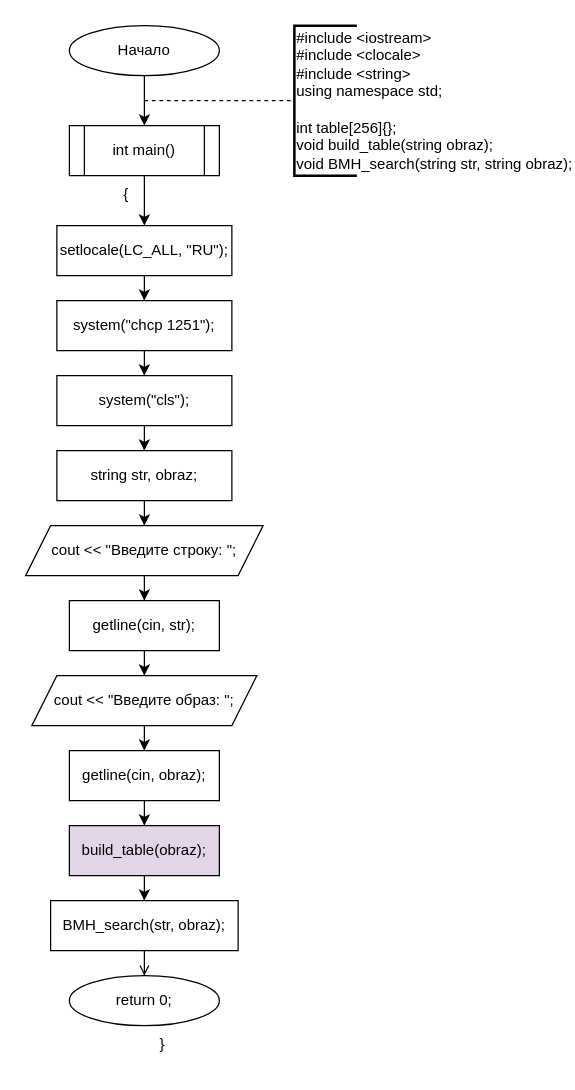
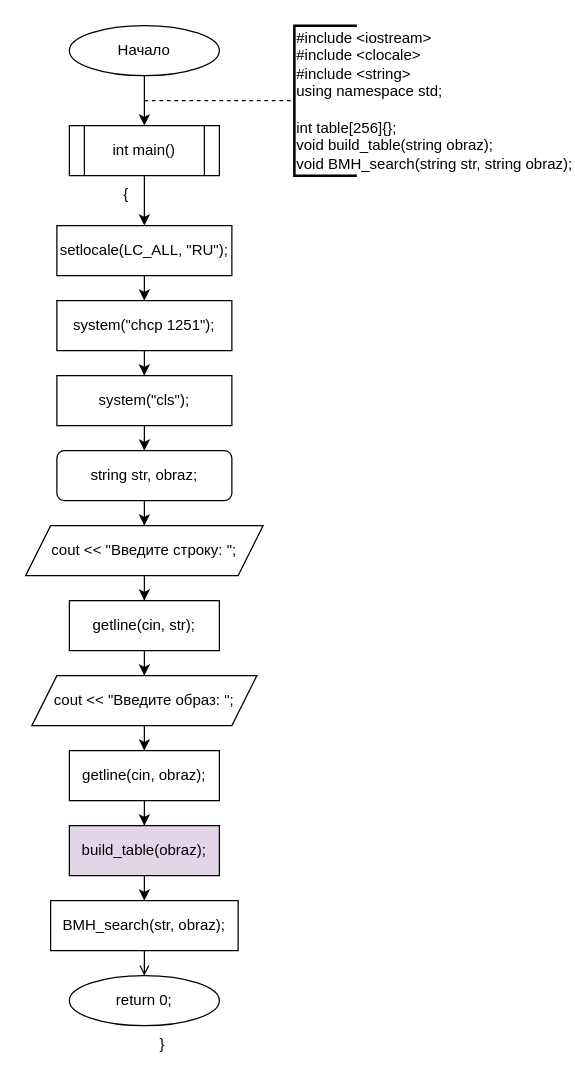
- <mxCell id="16" value="string str, obraz;" style="whiteSpace=wrap;html=1;" vertex="1" parent="1"><mxGeometry x="45" y="360" width="140" height="40" as="geometry" /></mxCell>
+ <mxCell id="16" value="string str, obraz;" style="whiteSpace=wrap;html=1;rounded=1;" vertex="1" parent="1"><mxGeometry x="45" y="360" width="140" height="40" as="geometry" /></mxCell>
